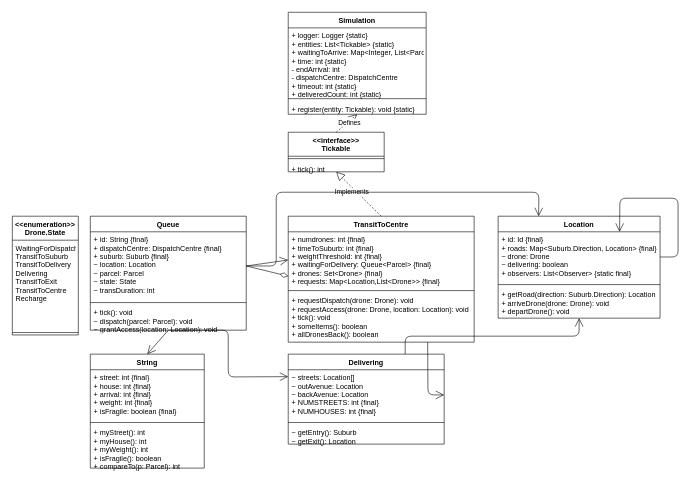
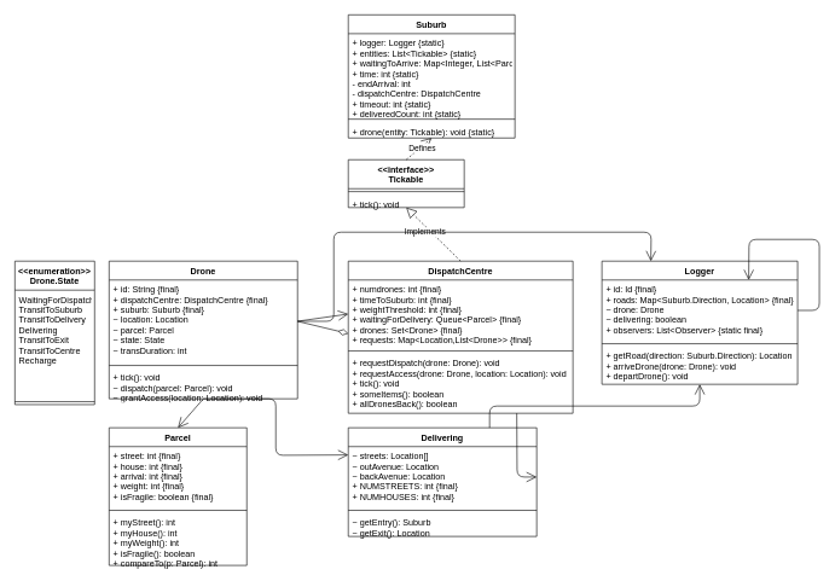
- <mxCell id="2" value="Simulation" style="swimlane;fontStyle=1;align=center;verticalAlign=top;childLayout=stackLayout;horizontal=1;startSize=26;horizontalStack=0;resizeParent=1;resizeParentMax=0;resizeLast=0;collapsible=1;marginBottom=0;" vertex="1" parent="1"><mxGeometry x="480" y="20" width="230" height="170" as="geometry" /></mxCell>
+ <mxCell id="2" value="Suburb" style="swimlane;fontStyle=1;align=center;verticalAlign=top;childLayout=stackLayout;horizontal=1;startSize=26;horizontalStack=0;resizeParent=1;resizeParentMax=0;resizeLast=0;collapsible=1;marginBottom=0;" vertex="1" parent="1"><mxGeometry x="480" y="20" width="230" height="170" as="geometry" /></mxCell>
- <mxCell id="5" value="+ register(entity: Tickable): void {static}" style="text;strokeColor=none;fillColor=none;align=left;verticalAlign=top;spacingLeft=4;spacingRight=4;overflow=hidden;rotatable=0;points=[[0,0.5],[1,0.5]];portConstraint=eastwest;" vertex="1" parent="2"><mxGeometry y="148" width="230" height="22" as="geometry" /></mxCell>
+ <mxCell id="5" value="+ drone(entity: Tickable): void {static}" style="text;strokeColor=none;fillColor=none;align=left;verticalAlign=top;spacingLeft=4;spacingRight=4;overflow=hidden;rotatable=0;points=[[0,0.5],[1,0.5]];portConstraint=eastwest;" vertex="1" parent="2"><mxGeometry y="148" width="230" height="22" as="geometry" /></mxCell>
- <mxCell id="8" value="+ tick(): int" style="text;strokeColor=none;fillColor=none;align=left;verticalAlign=top;spacingLeft=4;spacingRight=4;overflow=hidden;rotatable=0;points=[[0,0.5],[1,0.5]];portConstraint=eastwest;" vertex="1" parent="6"><mxGeometry y="48" width="160" height="18" as="geometry" /></mxCell>
+ <mxCell id="8" value="+ tick(): void" style="text;strokeColor=none;fillColor=none;align=left;verticalAlign=top;spacingLeft=4;spacingRight=4;overflow=hidden;rotatable=0;points=[[0,0.5],[1,0.5]];portConstraint=eastwest;" vertex="1" parent="6"><mxGeometry y="48" width="160" height="18" as="geometry" /></mxCell>
- <mxCell id="9" value="Queue" style="swimlane;fontStyle=1;align=center;verticalAlign=top;childLayout=stackLayout;horizontal=1;startSize=26;horizontalStack=0;resizeParent=1;resizeParentMax=0;resizeLast=0;collapsible=1;marginBottom=0;" vertex="1" parent="1"><mxGeometry x="150" y="360" width="260" height="190" as="geometry" /></mxCell>
+ <mxCell id="9" value="Drone" style="swimlane;fontStyle=1;align=center;verticalAlign=top;childLayout=stackLayout;horizontal=1;startSize=26;horizontalStack=0;resizeParent=1;resizeParentMax=0;resizeLast=0;collapsible=1;marginBottom=0;" vertex="1" parent="1"><mxGeometry x="150" y="360" width="260" height="190" as="geometry" /></mxCell>
- <mxCell id="13" value="TransitToCentre" style="swimlane;fontStyle=1;align=center;verticalAlign=top;childLayout=stackLayout;horizontal=1;startSize=26;horizontalStack=0;resizeParent=1;resizeParentMax=0;resizeLast=0;collapsible=1;marginBottom=0;" vertex="1" parent="1"><mxGeometry x="480" y="360" width="310" height="210" as="geometry" /></mxCell>
+ <mxCell id="13" value="DispatchCentre" style="swimlane;fontStyle=1;align=center;verticalAlign=top;childLayout=stackLayout;horizontal=1;startSize=26;horizontalStack=0;resizeParent=1;resizeParentMax=0;resizeLast=0;collapsible=1;marginBottom=0;" vertex="1" parent="1"><mxGeometry x="480" y="360" width="310" height="210" as="geometry" /></mxCell>
- <mxCell id="17" value="Location" style="swimlane;fontStyle=1;align=center;verticalAlign=top;childLayout=stackLayout;horizontal=1;startSize=26;horizontalStack=0;resizeParent=1;resizeParentMax=0;resizeLast=0;collapsible=1;marginBottom=0;" vertex="1" parent="1"><mxGeometry x="830" y="360" width="270" height="170" as="geometry" /></mxCell>
+ <mxCell id="17" value="Logger" style="swimlane;fontStyle=1;align=center;verticalAlign=top;childLayout=stackLayout;horizontal=1;startSize=26;horizontalStack=0;resizeParent=1;resizeParentMax=0;resizeLast=0;collapsible=1;marginBottom=0;" vertex="1" parent="1"><mxGeometry x="830" y="360" width="270" height="170" as="geometry" /></mxCell>
- <mxCell id="25" value="String" style="swimlane;fontStyle=1;align=center;verticalAlign=top;childLayout=stackLayout;horizontal=1;startSize=26;horizontalStack=0;resizeParent=1;resizeParentMax=0;resizeLast=0;collapsible=1;marginBottom=0;" vertex="1" parent="1"><mxGeometry x="150" y="590" width="190" height="190" as="geometry" /></mxCell>
+ <mxCell id="25" value="Parcel" style="swimlane;fontStyle=1;align=center;verticalAlign=top;childLayout=stackLayout;horizontal=1;startSize=26;horizontalStack=0;resizeParent=1;resizeParentMax=0;resizeLast=0;collapsible=1;marginBottom=0;" vertex="1" parent="1"><mxGeometry x="150" y="590" width="190" height="190" as="geometry" /></mxCell>
